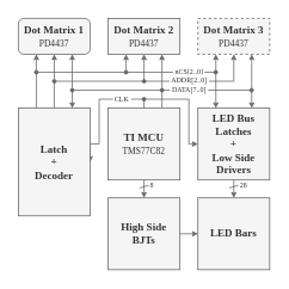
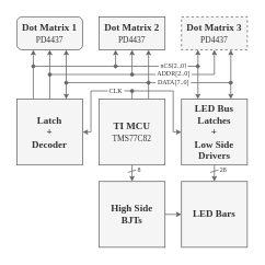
- <mxCell id="17" value="&lt;b&gt;Latch&lt;br&gt;+&lt;br&gt;Decoder&lt;/b&gt;" style="rounded=0;whiteSpace=wrap;html=1;fillColor=#f5f5f5;fontColor=#333333;strokeColor=#666666;fontFamily=Iosevka;" parent="1" vertex="1"><mxGeometry x="20" y="120" width="80" height="120" as="geometry" /></mxCell>
+ <mxCell id="17" value="&lt;b&gt;Latch&lt;br&gt;+&lt;br&gt;Decoder&lt;/b&gt;" style="rounded=0;whiteSpace=wrap;html=1;fillColor=#f5f5f5;fontColor=#333333;strokeColor=#666666;fontFamily=Iosevka;" parent="1" vertex="1"><mxGeometry x="20" y="120" width="80" height="80" as="geometry" /></mxCell>
